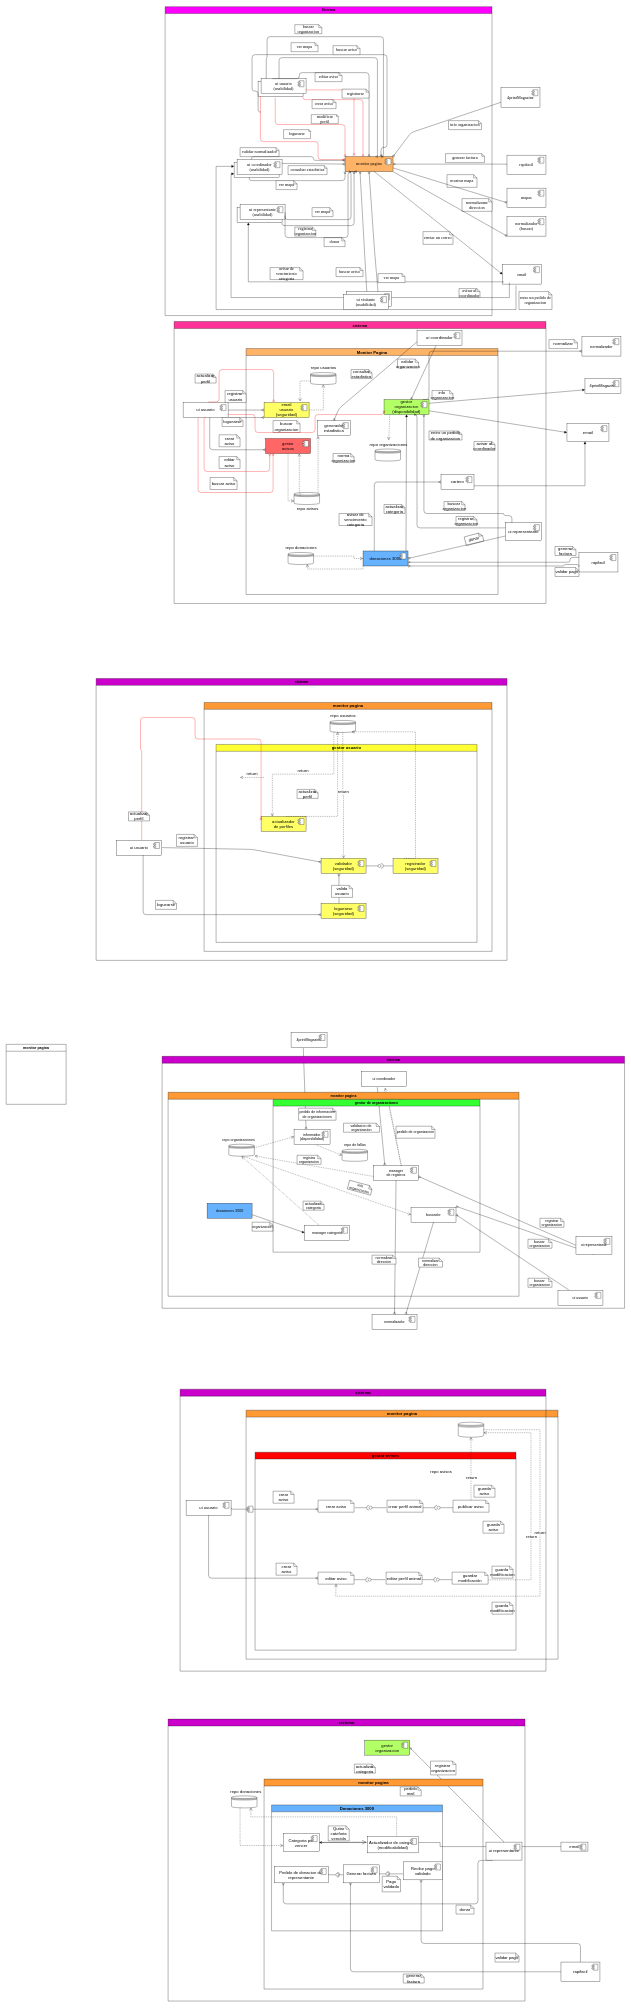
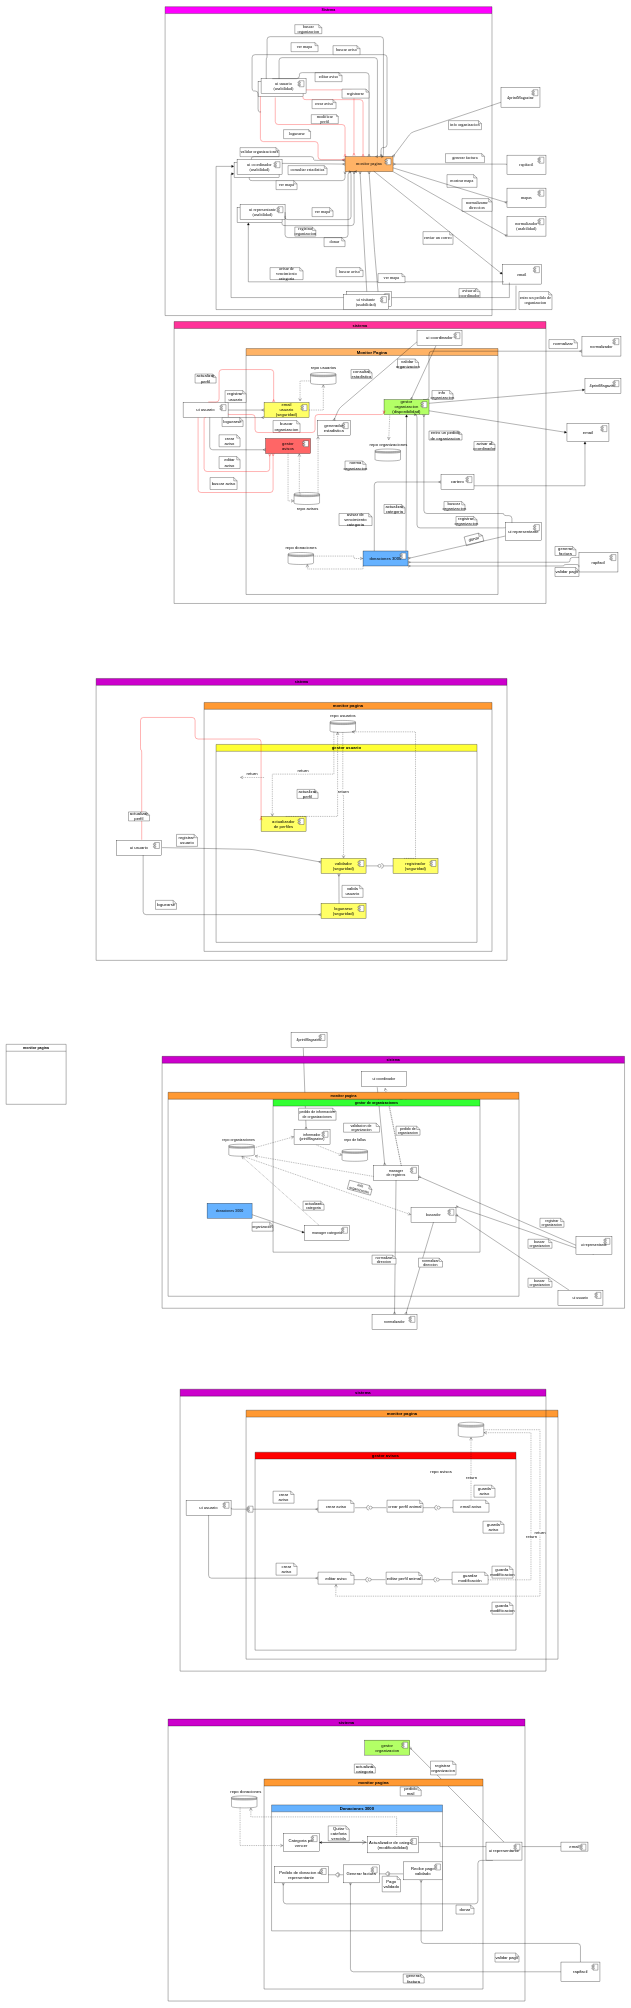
- <mxCell id="209" value="validar normalizador" style="shape=note;size=10;whiteSpace=wrap;html=1;fontSize=14;fontStyle=0;fontFamily=Verdana;" parent="193" vertex="1"><mxGeometry x="250" y="470" width="130" height="30" as="geometry" /></mxCell>
+ <mxCell id="209" value="validar organizaciones" style="shape=note;size=10;whiteSpace=wrap;html=1;fontSize=14;fontStyle=0;fontFamily=Verdana;" parent="193" vertex="1"><mxGeometry x="250" y="470" width="130" height="30" as="geometry" /></mxCell>
- <mxCell id="170" value="normalizador&lt;br&gt;(buscar)" style="html=1;dropTarget=0;whiteSpace=wrap;rounded=0;fontSize=14;fontStyle=0;fontFamily=Verdana;" parent="1" vertex="1"><mxGeometry x="1690" y="720" width="130" height="65" as="geometry" /></mxCell>
+ <mxCell id="170" value="normalizador&lt;br&gt;(usabilidad)" style="html=1;dropTarget=0;whiteSpace=wrap;rounded=0;fontSize=14;fontStyle=0;fontFamily=Verdana;" parent="1" vertex="1"><mxGeometry x="1690" y="720" width="130" height="65" as="geometry" /></mxCell>
- <mxCell id="190" value="norma&lt;br style=&quot;font-size: 14px;&quot;&gt;organizacion" style="shape=note;size=11;whiteSpace=wrap;html=1;fontSize=14;" parent="181" vertex="1"><mxGeometry x="530" y="440" width="70" height="30" as="geometry" /></mxCell>
+ <mxCell id="190" value="norma&lt;br style=&quot;font-size: 14px;&quot;&gt;organizacion" style="shape=note;size=11;whiteSpace=wrap;html=1;fontSize=14;" parent="181" vertex="1"><mxGeometry x="570" y="465" width="70" height="30" as="geometry" /></mxCell>
- <mxCell id="115" value="valida&lt;br style=&quot;font-size: 14px;&quot;&gt;usuario" style="shape=note;size=11;whiteSpace=wrap;html=1;fontSize=14;" parent="103" vertex="1"><mxGeometry x="385" y="470" width="70" height="40" as="geometry" /></mxCell>
+ <mxCell id="115" value="valida&lt;br style=&quot;font-size: 14px;&quot;&gt;usuario" style="shape=note;size=11;whiteSpace=wrap;html=1;fontSize=14;" parent="103" vertex="1"><mxGeometry x="420" y="470" width="70" height="40" as="geometry" /></mxCell>
- <mxCell id="158" value="pedido de organizacion" style="shape=note;size=11;whiteSpace=wrap;html=1;" parent="156" vertex="1"><mxGeometry x="410" y="90" width="130" height="40" as="geometry" /></mxCell>
+ <mxCell id="158" value="pedido de organizacion" style="shape=note;size=11;whiteSpace=wrap;html=1;" parent="156" vertex="1"><mxGeometry x="410" y="90" width="80" height="30" as="geometry" /></mxCell>
- <mxCell id="152" value="informador&lt;br&gt;(disponibilidad)" style="html=1;dropTarget=0;whiteSpace=wrap;rounded=0;" parent="1" vertex="1"><mxGeometry x="980" y="3763" width="120" height="50" as="geometry" /></mxCell>
+ <mxCell id="152" value="informador&lt;br&gt;(printMagazine)" style="html=1;dropTarget=0;whiteSpace=wrap;rounded=0;" parent="1" vertex="1"><mxGeometry x="980" y="3763" width="120" height="50" as="geometry" /></mxCell>
- <mxCell id="293" value="repo de fallas" style="text;html=1;align=center;verticalAlign=middle;resizable=0;points=[];autosize=1;strokeColor=none;fillColor=none;" vertex="1" parent="281"><mxGeometry x="592.5" y="280" width="100" height="30" as="geometry" /></mxCell>
+ <mxCell id="293" value="repo de fallas" style="text;html=1;align=center;verticalAlign=middle;resizable=0;points=[];autosize=1;strokeColor=none;fillColor=none;" vertex="1" parent="281"><mxGeometry x="592.5" y="265" width="100" height="30" as="geometry" /></mxCell>
- <mxCell id="292" value="registra organizacion" style="shape=note;size=11;whiteSpace=wrap;html=1;" parent="281" vertex="1"><mxGeometry x="450" y="330" width="80" height="30" as="geometry" /></mxCell>
- <mxCell id="239" value="publicar aviso" style="shape=note;size=11;whiteSpace=wrap;html=1;fontSize=14;" parent="232" vertex="1"><mxGeometry x="660" y="160" width="120" height="40" as="geometry" /></mxCell>
+ <mxCell id="239" value="email aviso" style="shape=note;size=11;whiteSpace=wrap;html=1;fontSize=14;" parent="232" vertex="1"><mxGeometry x="660" y="160" width="120" height="40" as="geometry" /></mxCell>
